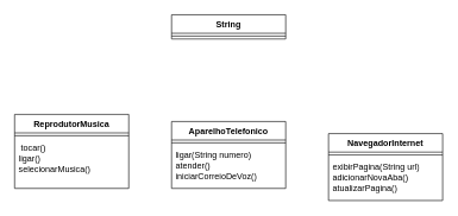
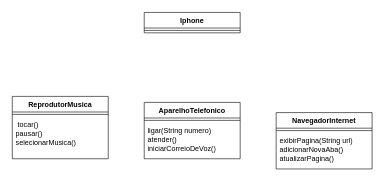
- <mxCell id="2" value="String" style="swimlane;fontStyle=1;align=center;verticalAlign=top;childLayout=stackLayout;horizontal=1;startSize=26;horizontalStack=0;resizeParent=1;resizeParentMax=0;resizeLast=0;collapsible=1;marginBottom=0;whiteSpace=wrap;html=1;" vertex="1" parent="1"><mxGeometry x="240" y="20" width="160" height="34" as="geometry" /></mxCell>
+ <mxCell id="2" value="Iphone" style="swimlane;fontStyle=1;align=center;verticalAlign=top;childLayout=stackLayout;horizontal=1;startSize=26;horizontalStack=0;resizeParent=1;resizeParentMax=0;resizeLast=0;collapsible=1;marginBottom=0;whiteSpace=wrap;html=1;" vertex="1" parent="1"><mxGeometry x="240" y="20" width="160" height="34" as="geometry" /></mxCell>
- <mxCell id="6" value="&amp;nbsp;tocar()&lt;div&gt;ligar()&lt;/div&gt;&lt;div&gt;selecionarMusica()&lt;/div&gt;" style="text;strokeColor=none;fillColor=none;align=left;verticalAlign=top;spacingLeft=4;spacingRight=4;overflow=hidden;rotatable=0;points=[[0,0.5],[1,0.5]];portConstraint=eastwest;whiteSpace=wrap;html=1;" vertex="1" parent="4"><mxGeometry y="34" width="160" height="70" as="geometry" /></mxCell>
+ <mxCell id="6" value="&amp;nbsp;tocar()&lt;div&gt;pausar()&lt;/div&gt;&lt;div&gt;selecionarMusica()&lt;/div&gt;" style="text;strokeColor=none;fillColor=none;align=left;verticalAlign=top;spacingLeft=4;spacingRight=4;overflow=hidden;rotatable=0;points=[[0,0.5],[1,0.5]];portConstraint=eastwest;whiteSpace=wrap;html=1;" vertex="1" parent="4"><mxGeometry y="34" width="160" height="70" as="geometry" /></mxCell>
